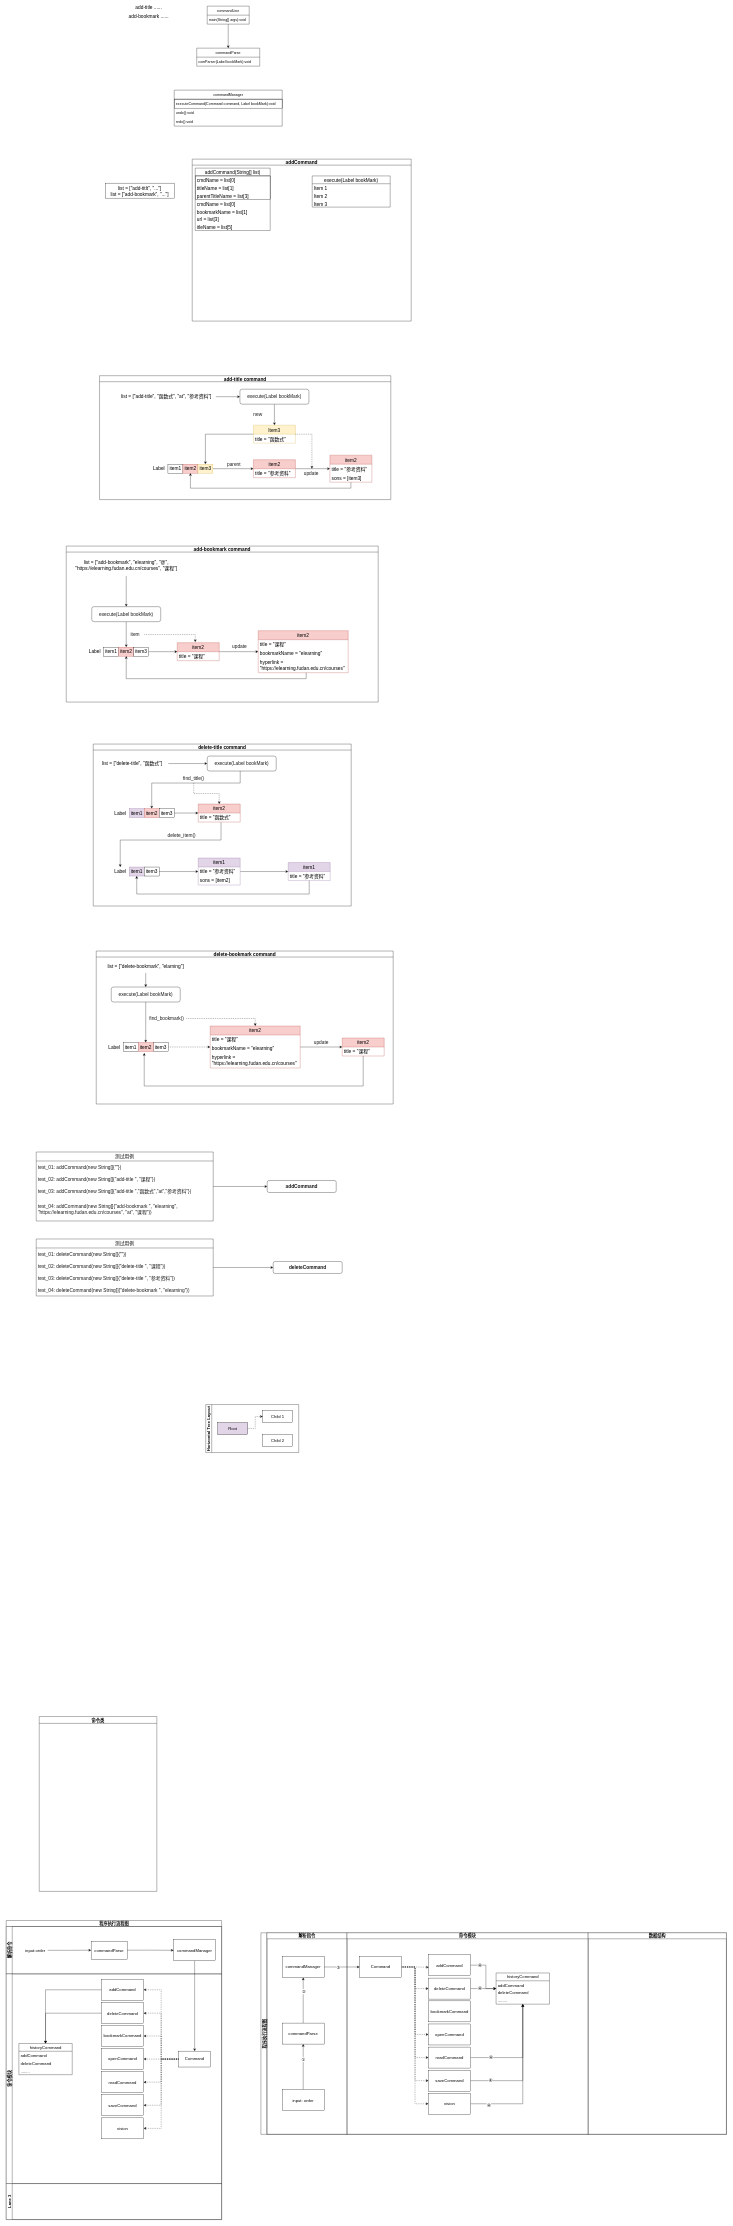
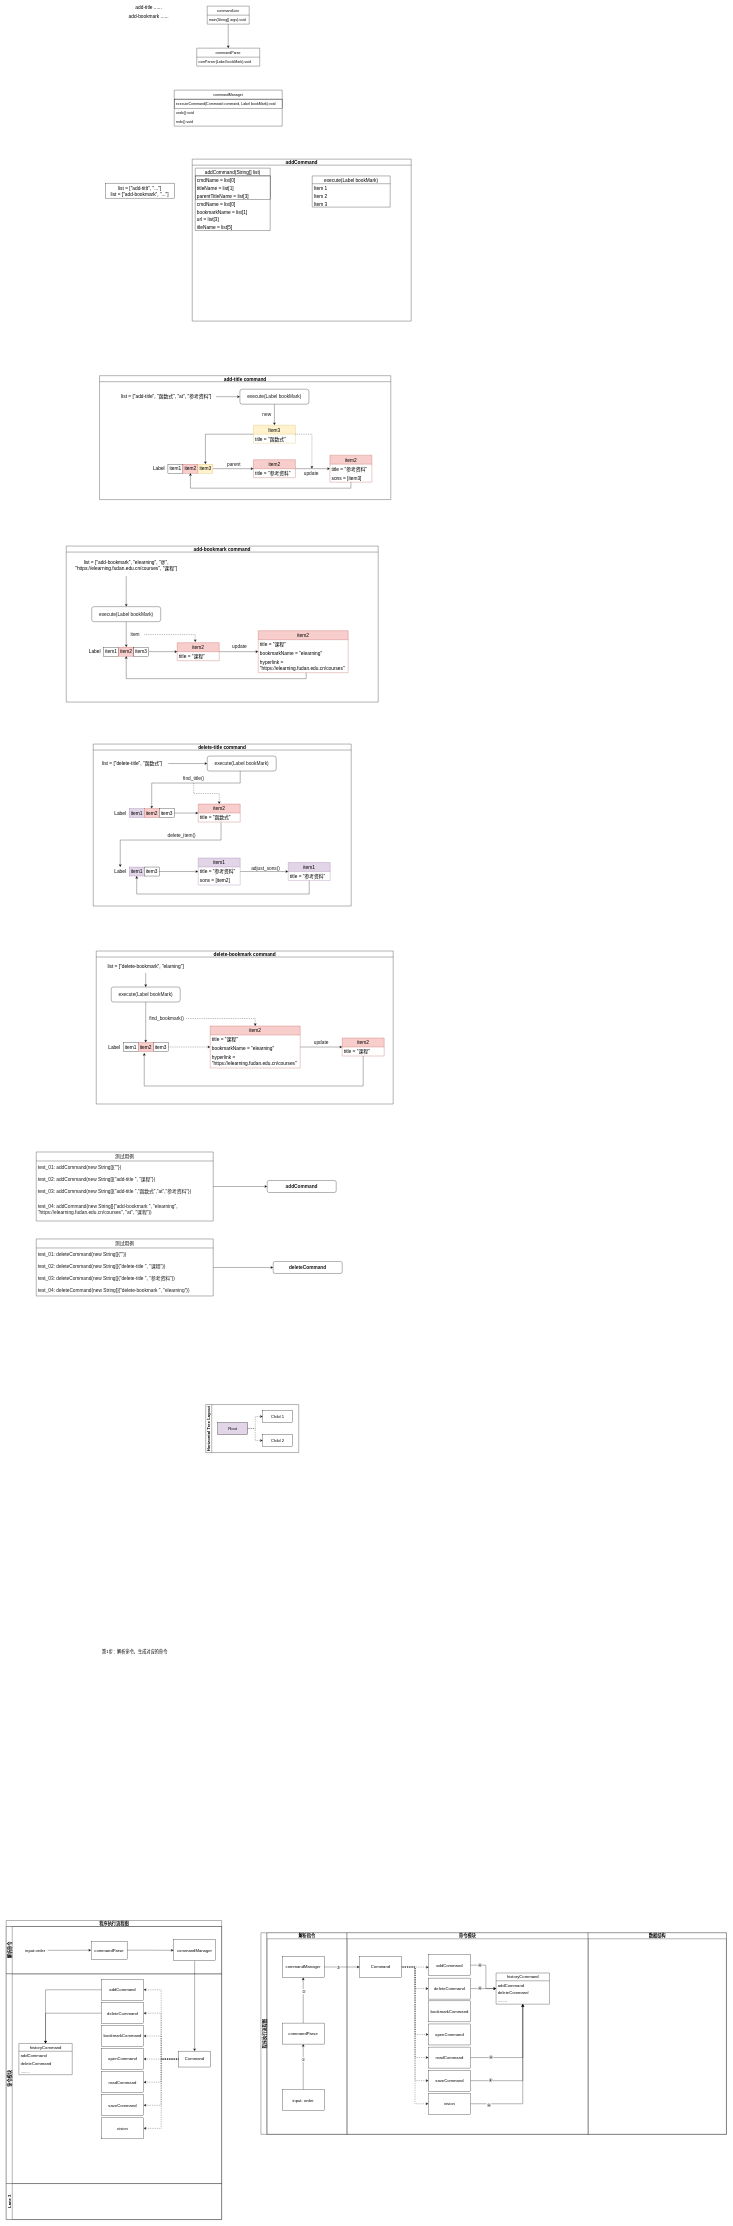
- <mxCell id="38" value="new" style="text;html=1;strokeColor=none;fillColor=none;align=center;verticalAlign=middle;whiteSpace=wrap;rounded=0;labelBackgroundColor=none;strokeWidth=1;fontFamily=Helvetica;fontSize=16;fontColor=#1A1A1A;" parent="30" vertex="1"><mxGeometry x="498" y="115" width="60" height="30" as="geometry" /></mxCell>
+ <mxCell id="38" value="new" style="text;html=1;strokeColor=none;fillColor=none;align=center;verticalAlign=middle;whiteSpace=wrap;rounded=0;labelBackgroundColor=none;strokeWidth=1;fontFamily=Helvetica;fontSize=16;fontColor=#1A1A1A;" parent="30" vertex="1"><mxGeometry x="528" y="115" width="60" height="30" as="geometry" /></mxCell>
+ <mxCell id="97" value="adjust_sons()" style="text;html=1;strokeColor=none;fillColor=none;align=center;verticalAlign=middle;whiteSpace=wrap;rounded=0;labelBackgroundColor=none;strokeWidth=1;fontFamily=Helvetica;fontSize=16;fontColor=#1A1A1A;" parent="77" vertex="1"><mxGeometry x="500" y="400" width="150" height="30" as="geometry" /></mxCell>
+ <mxCell id="146" value="" style="edgeStyle=elbowEdgeStyle;elbow=horizontal;html=1;rounded=0;dashed=1;fontSize=14;" edge="1" parent="141" source="142" target="145"><mxGeometry relative="1" as="geometry" /></mxCell>
+ <mxCell id="147" value="第1步：解析命令，生成对应的命令" style="text;html=1;strokeColor=none;fillColor=none;align=center;verticalAlign=middle;whiteSpace=wrap;rounded=0;labelBorderColor=none;fontSize=14;" vertex="1" parent="1"><mxGeometry x="335" y="5490" width="228" height="30" as="geometry" /></mxCell>
- <mxCell id="148" value="命令类" style="swimlane;rounded=0;labelBorderColor=none;fontSize=14;" vertex="1" parent="1"><mxGeometry x="130" y="5722" width="392" height="583" as="geometry" /></mxCell>
